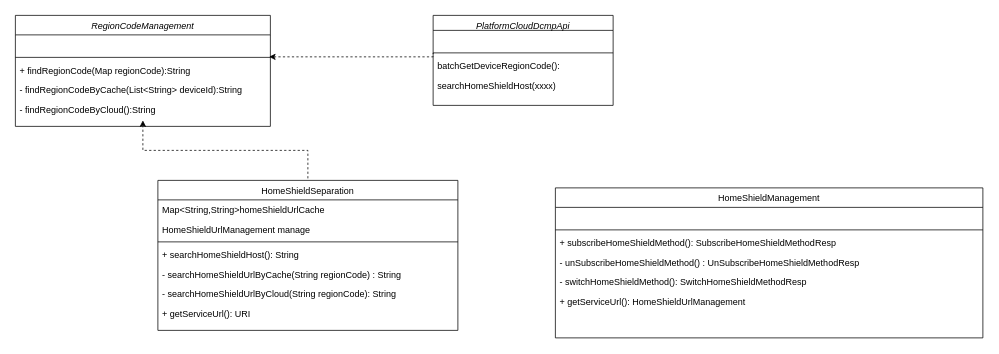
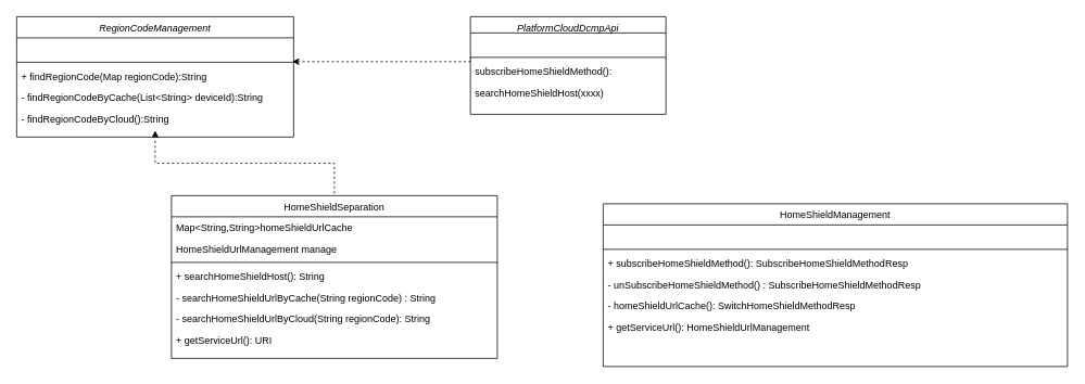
- <mxCell id="20" value="batchGetDeviceRegionCode(): " style="text;align=left;verticalAlign=top;spacingLeft=4;spacingRight=4;overflow=hidden;rotatable=0;points=[[0,0.5],[1,0.5]];portConstraint=eastwest;" parent="17" vertex="1"><mxGeometry y="54" width="240" height="26" as="geometry" /></mxCell>
+ <mxCell id="20" value="subscribeHomeShieldMethod(): " style="text;align=left;verticalAlign=top;spacingLeft=4;spacingRight=4;overflow=hidden;rotatable=0;points=[[0,0.5],[1,0.5]];portConstraint=eastwest;" parent="17" vertex="1"><mxGeometry y="54" width="240" height="26" as="geometry" /></mxCell>
- <mxCell id="27" value="- unSubscribeHomeShieldMethod() : UnSubscribeHomeShieldMethodResp" style="text;align=left;verticalAlign=top;spacingLeft=4;spacingRight=4;overflow=hidden;rotatable=0;points=[[0,0.5],[1,0.5]];portConstraint=eastwest;" vertex="1" parent="23"><mxGeometry y="86" width="570" height="26" as="geometry" /></mxCell>
+ <mxCell id="27" value="- unSubscribeHomeShieldMethod() : SubscribeHomeShieldMethodResp" style="text;align=left;verticalAlign=top;spacingLeft=4;spacingRight=4;overflow=hidden;rotatable=0;points=[[0,0.5],[1,0.5]];portConstraint=eastwest;" vertex="1" parent="23"><mxGeometry y="86" width="570" height="26" as="geometry" /></mxCell>
- <mxCell id="28" value="- switchHomeShieldMethod(): SwitchHomeShieldMethodResp" style="text;align=left;verticalAlign=top;spacingLeft=4;spacingRight=4;overflow=hidden;rotatable=0;points=[[0,0.5],[1,0.5]];portConstraint=eastwest;" vertex="1" parent="23"><mxGeometry y="112" width="570" height="26" as="geometry" /></mxCell>
+ <mxCell id="28" value="- homeShieldUrlCache(): SwitchHomeShieldMethodResp" style="text;align=left;verticalAlign=top;spacingLeft=4;spacingRight=4;overflow=hidden;rotatable=0;points=[[0,0.5],[1,0.5]];portConstraint=eastwest;" vertex="1" parent="23"><mxGeometry y="112" width="570" height="26" as="geometry" /></mxCell>
